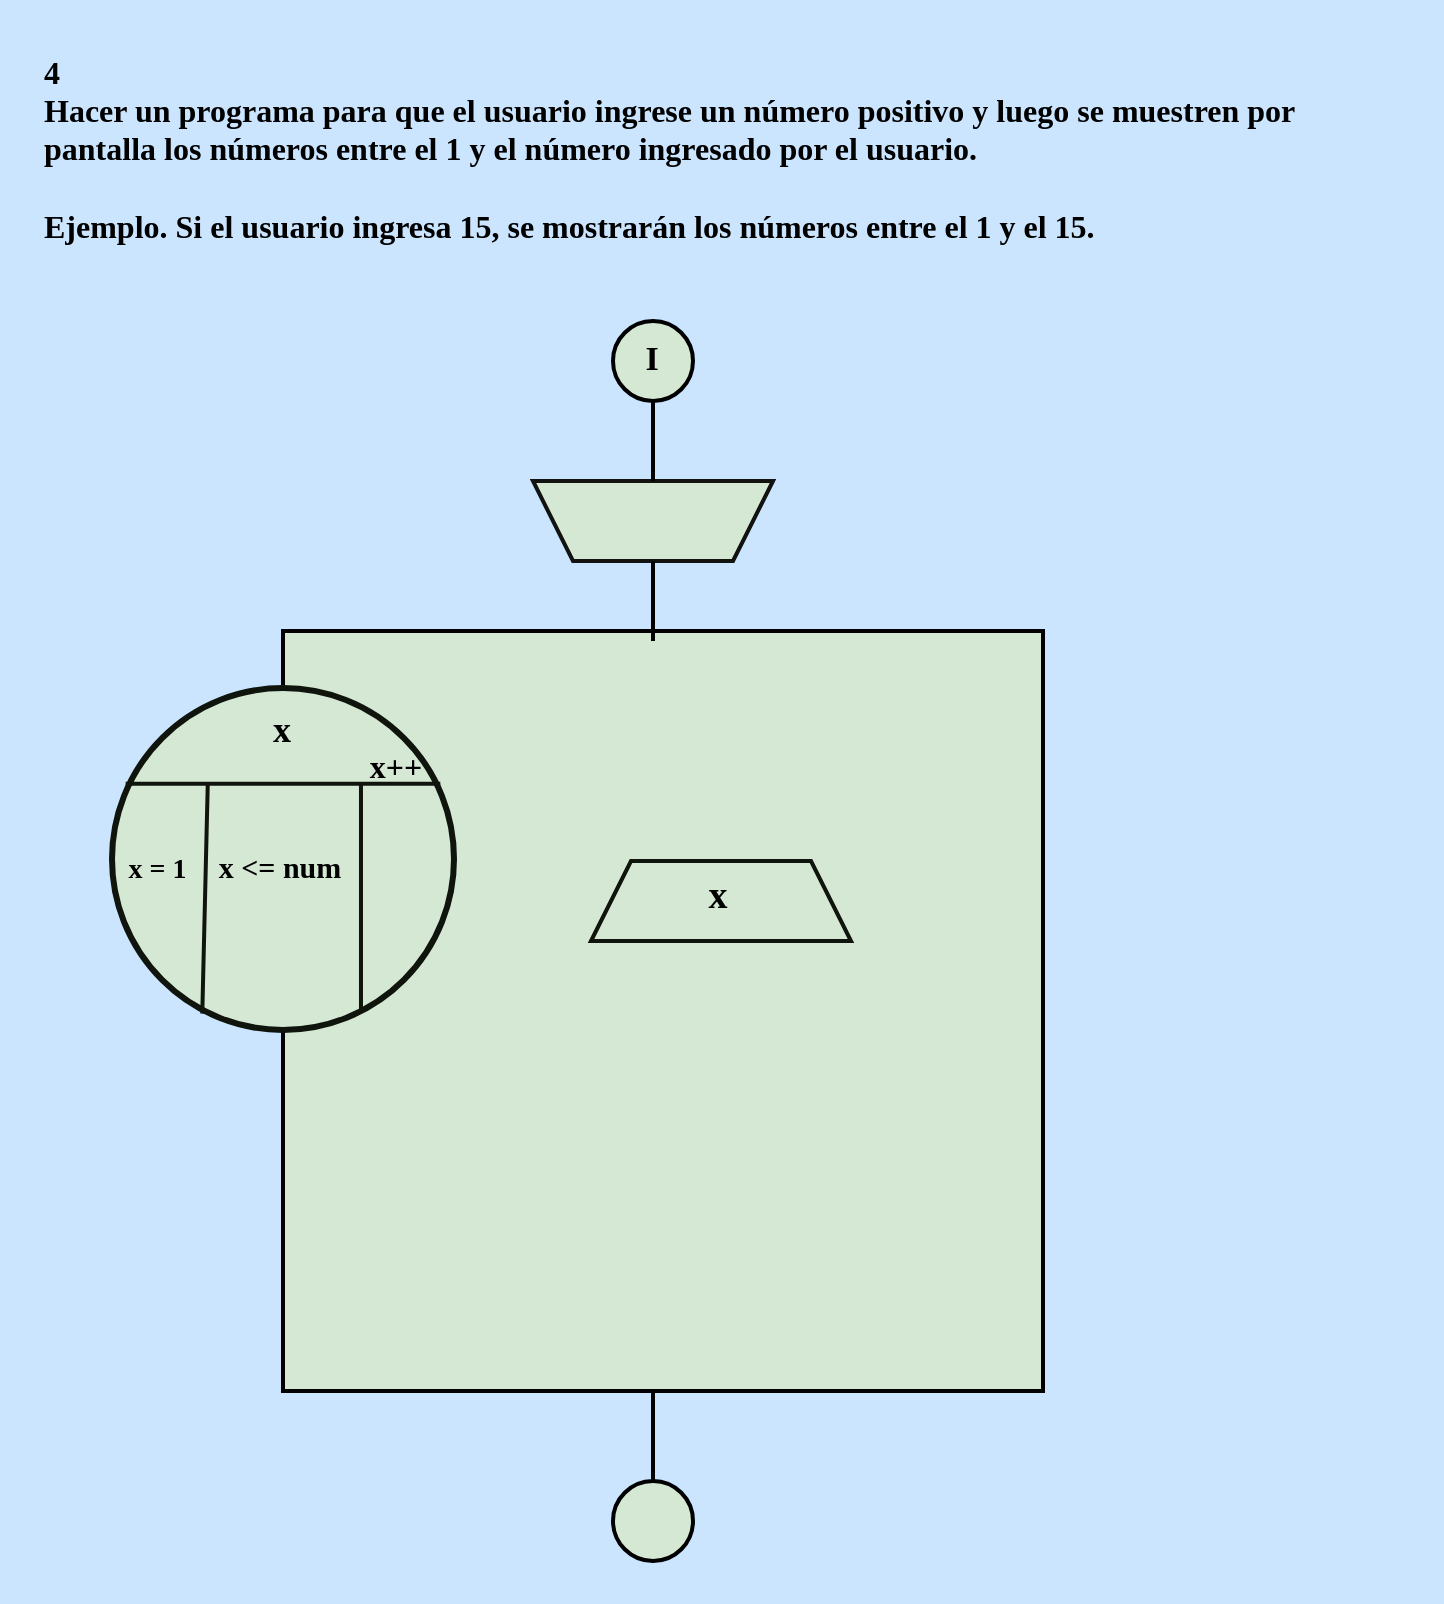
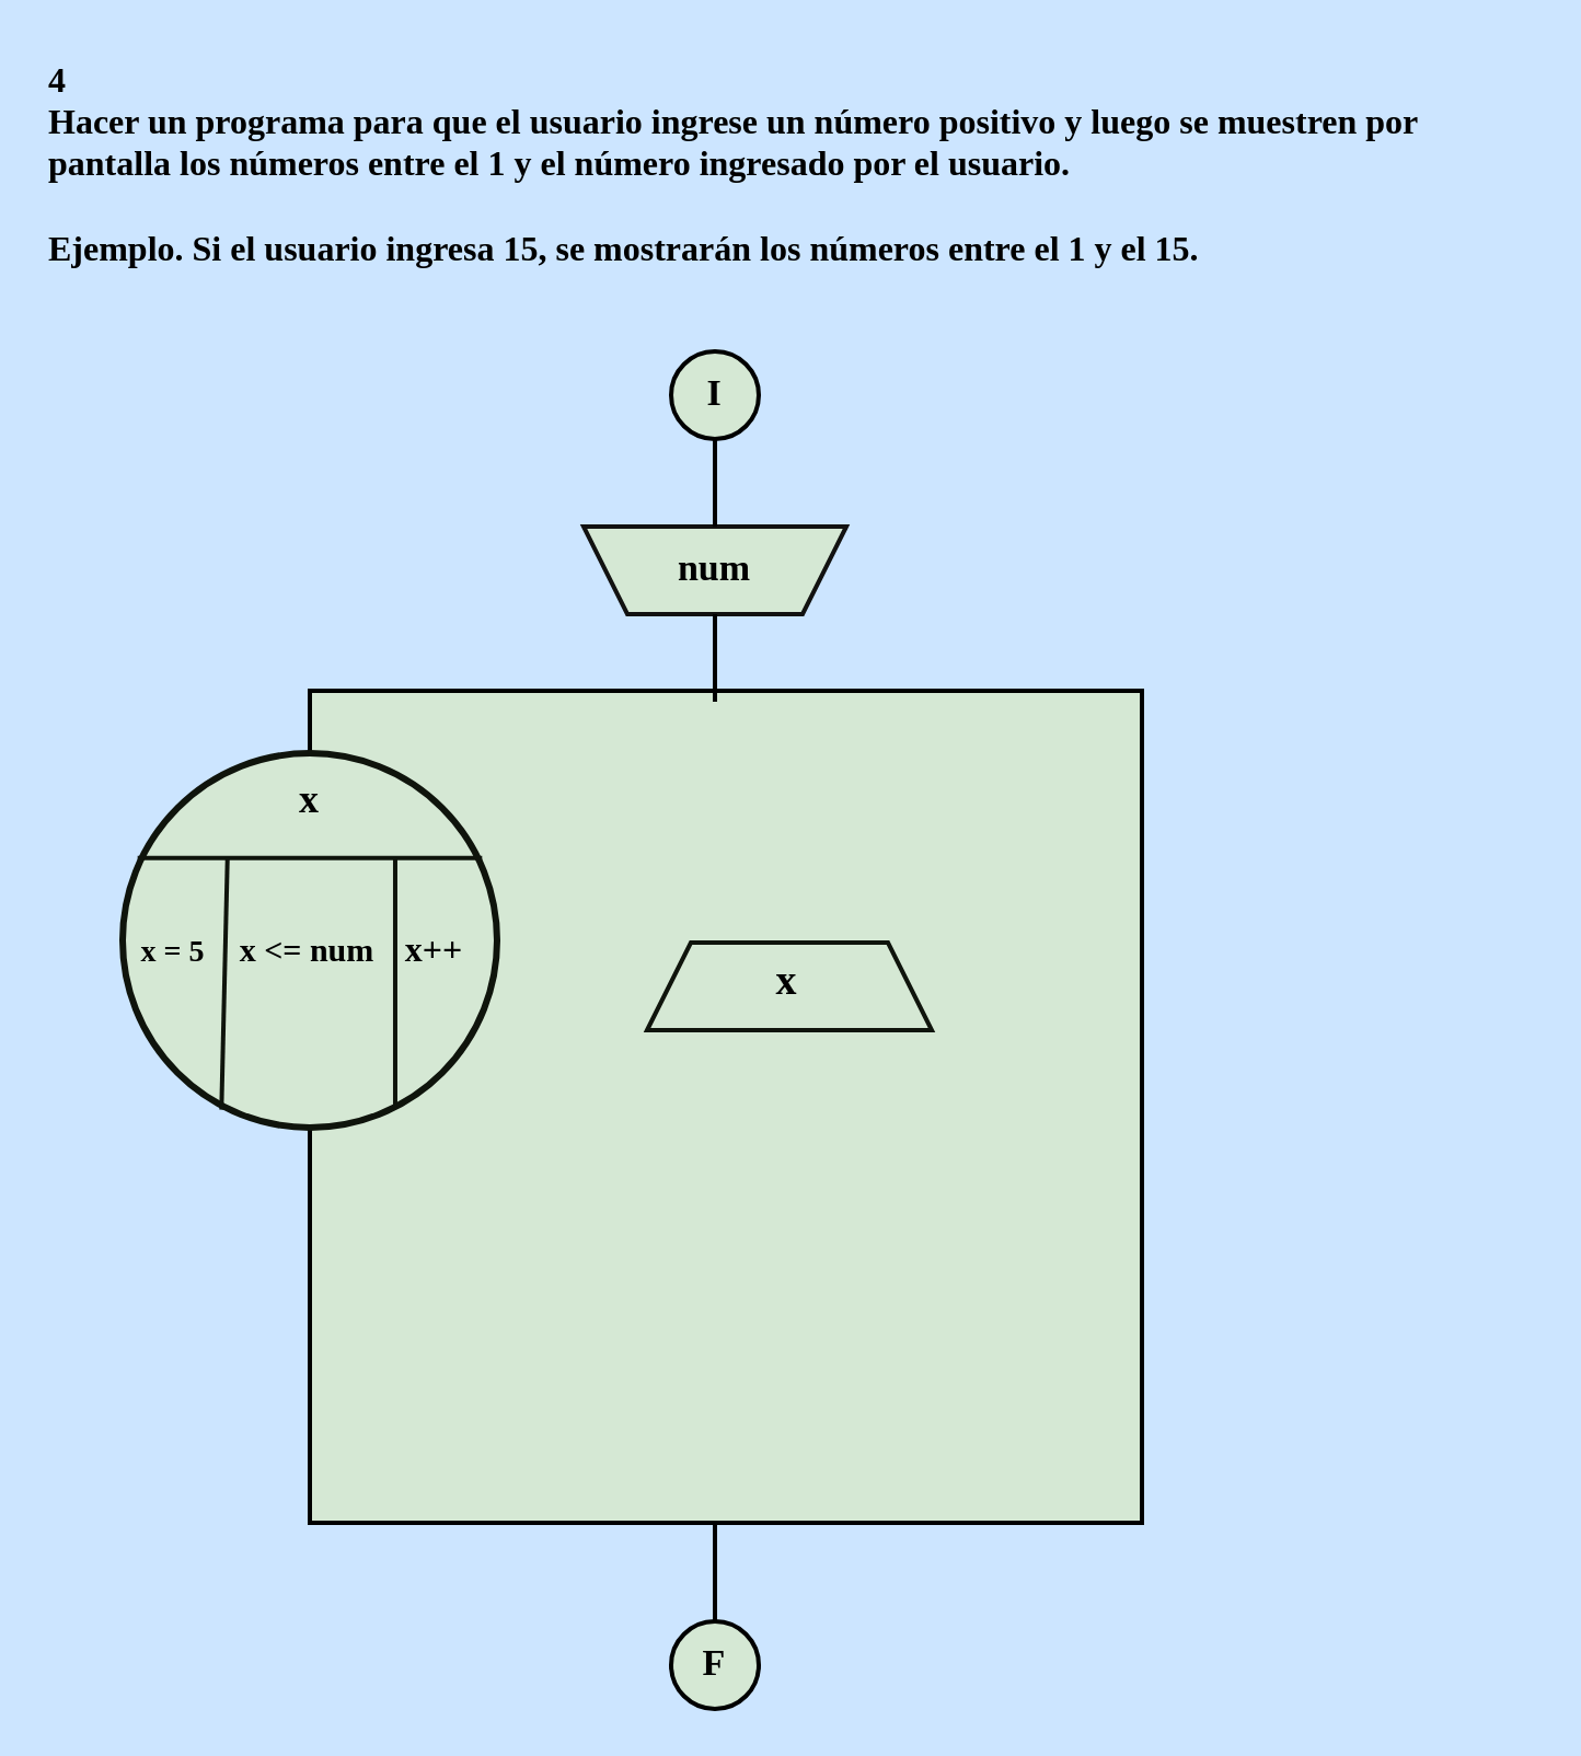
+ <mxCell id="24" value="&lt;font size=&quot;1&quot; face=&quot;Comic Sans MS&quot; color=&quot;#000000&quot;&gt;&lt;b style=&quot;font-size: 17px;&quot;&gt;num&lt;/b&gt;&lt;/font&gt;" style="text;strokeColor=none;align=center;fillColor=none;html=1;verticalAlign=middle;whiteSpace=wrap;rounded=0;fontFamily=Architects Daughter;fontSource=https%3A%2F%2Ffonts.googleapis.com%2Fcss%3Ffamily%3DArchitects%2BDaughter;container=0;" vertex="1" parent="22"><mxGeometry x="30" y="5" width="60" height="30" as="geometry" /></mxCell>
- <mxCell id="12" value="&lt;font size=&quot;1&quot; face=&quot;Comic Sans MS&quot; color=&quot;#000000&quot;&gt;&lt;b style=&quot;font-size: 16px;&quot;&gt;x++&lt;/b&gt;&lt;/font&gt;" style="text;strokeColor=none;align=center;fillColor=none;html=1;verticalAlign=middle;whiteSpace=wrap;rounded=0;fontFamily=Architects Daughter;fontSource=https://fonts.googleapis.com/css?family=Architects+Daughter;" vertex="1" parent="6"><mxGeometry x="122.5" y="24.5" width="40" height="30" as="geometry" /></mxCell>
+ <mxCell id="12" value="&lt;font size=&quot;1&quot; face=&quot;Comic Sans MS&quot; color=&quot;#000000&quot;&gt;&lt;b style=&quot;font-size: 16px;&quot;&gt;x++&lt;/b&gt;&lt;/font&gt;" style="text;strokeColor=none;align=center;fillColor=none;html=1;verticalAlign=middle;whiteSpace=wrap;rounded=0;fontFamily=Architects Daughter;fontSource=https://fonts.googleapis.com/css?family=Architects+Daughter;" vertex="1" parent="6"><mxGeometry x="122.5" y="74.5" width="40" height="30" as="geometry" /></mxCell>
- <mxCell id="25" value="&lt;font face=&quot;Comic Sans MS&quot; color=&quot;#000000&quot;&gt;&lt;span style=&quot;font-size: 14px;&quot;&gt;&lt;b&gt;&amp;nbsp;x = 1&lt;/b&gt;&lt;/span&gt;&lt;/font&gt;" style="text;strokeColor=none;align=center;fillColor=none;html=1;verticalAlign=middle;whiteSpace=wrap;rounded=0;fontFamily=Architects Daughter;fontSource=https://fonts.googleapis.com/css?family=Architects+Daughter;" vertex="1" parent="3"><mxGeometry x="5.5" y="260" width="50" height="30" as="geometry" /></mxCell>
+ <mxCell id="25" value="&lt;font face=&quot;Comic Sans MS&quot; color=&quot;#000000&quot;&gt;&lt;span style=&quot;font-size: 14px;&quot;&gt;&lt;b&gt;&amp;nbsp;x = 5&lt;/b&gt;&lt;/span&gt;&lt;/font&gt;" style="text;strokeColor=none;align=center;fillColor=none;html=1;verticalAlign=middle;whiteSpace=wrap;rounded=0;fontFamily=Architects Daughter;fontSource=https://fonts.googleapis.com/css?family=Architects+Daughter;" vertex="1" parent="3"><mxGeometry x="5.5" y="260" width="50" height="30" as="geometry" /></mxCell>
+ <mxCell id="21" value="&lt;b&gt;&lt;font style=&quot;font-size: 17px;&quot; color=&quot;#000000&quot; face=&quot;Comic Sans MS&quot;&gt;F&lt;/font&gt;&lt;/b&gt;" style="text;strokeColor=none;align=center;fillColor=none;html=1;verticalAlign=middle;whiteSpace=wrap;rounded=0;fontFamily=Architects Daughter;fontSource=https://fonts.googleapis.com/css?family=Architects+Daughter;" vertex="1" parent="19"><mxGeometry y="5" width="40" height="30" as="geometry" /></mxCell>
